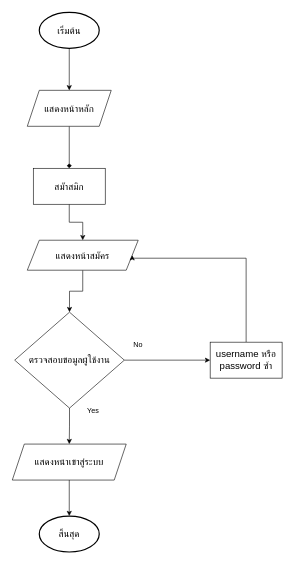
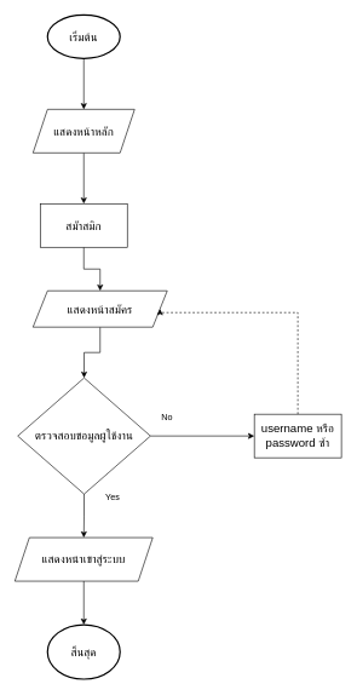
- <mxCell id="4" style="edgeStyle=orthogonalEdgeStyle;rounded=0;orthogonalLoop=1;jettySize=auto;html=1;exitX=0.5;exitY=1;exitDx=0;exitDy=0;entryX=0.5;entryY=0;entryDx=0;entryDy=0;endArrow=diamond;" parent="1" source="5" target="7" edge="1"><mxGeometry relative="1" as="geometry" /></mxCell>
+ <mxCell id="4" style="edgeStyle=orthogonalEdgeStyle;rounded=0;orthogonalLoop=1;jettySize=auto;html=1;exitX=0.5;exitY=1;exitDx=0;exitDy=0;entryX=0.5;entryY=0;entryDx=0;entryDy=0;" parent="1" source="5" target="7" edge="1"><mxGeometry relative="1" as="geometry" /></mxCell>
- <mxCell id="13" style="edgeStyle=orthogonalEdgeStyle;rounded=0;orthogonalLoop=1;jettySize=auto;html=1;exitX=0.5;exitY=0;exitDx=0;exitDy=0;entryX=1;entryY=0.5;entryDx=0;entryDy=0;" parent="1" source="14" target="12" edge="1"><mxGeometry relative="1" as="geometry"><Array as="points"><mxPoint x="410" y="430" /></Array></mxGeometry></mxCell>
+ <mxCell id="13" style="edgeStyle=orthogonalEdgeStyle;rounded=0;orthogonalLoop=1;jettySize=auto;html=1;exitX=0.5;exitY=0;exitDx=0;exitDy=0;entryX=1;entryY=0.5;entryDx=0;entryDy=0;dashed=1;" parent="1" source="14" target="12" edge="1"><mxGeometry relative="1" as="geometry"><Array as="points"><mxPoint x="410" y="430" /></Array></mxGeometry></mxCell>
- <mxCell id="19" value="&lt;span style=&quot;font-size: 16px;&quot;&gt;สิ้นสุด&lt;/span&gt;" style="strokeWidth=2;html=1;shape=mxgraph.flowchart.start_1;whiteSpace=wrap;" parent="1" vertex="1"><mxGeometry x="65" y="860" width="100" height="60" as="geometry" /></mxCell>
+ <mxCell id="19" value="&lt;span style=&quot;font-size: 16px;&quot;&gt;สิ้นสุด&lt;/span&gt;" style="strokeWidth=2;html=1;shape=mxgraph.flowchart.start_1;whiteSpace=wrap;" parent="1" vertex="1"><mxGeometry x="65" y="860" width="100" height="75" as="geometry" /></mxCell>
